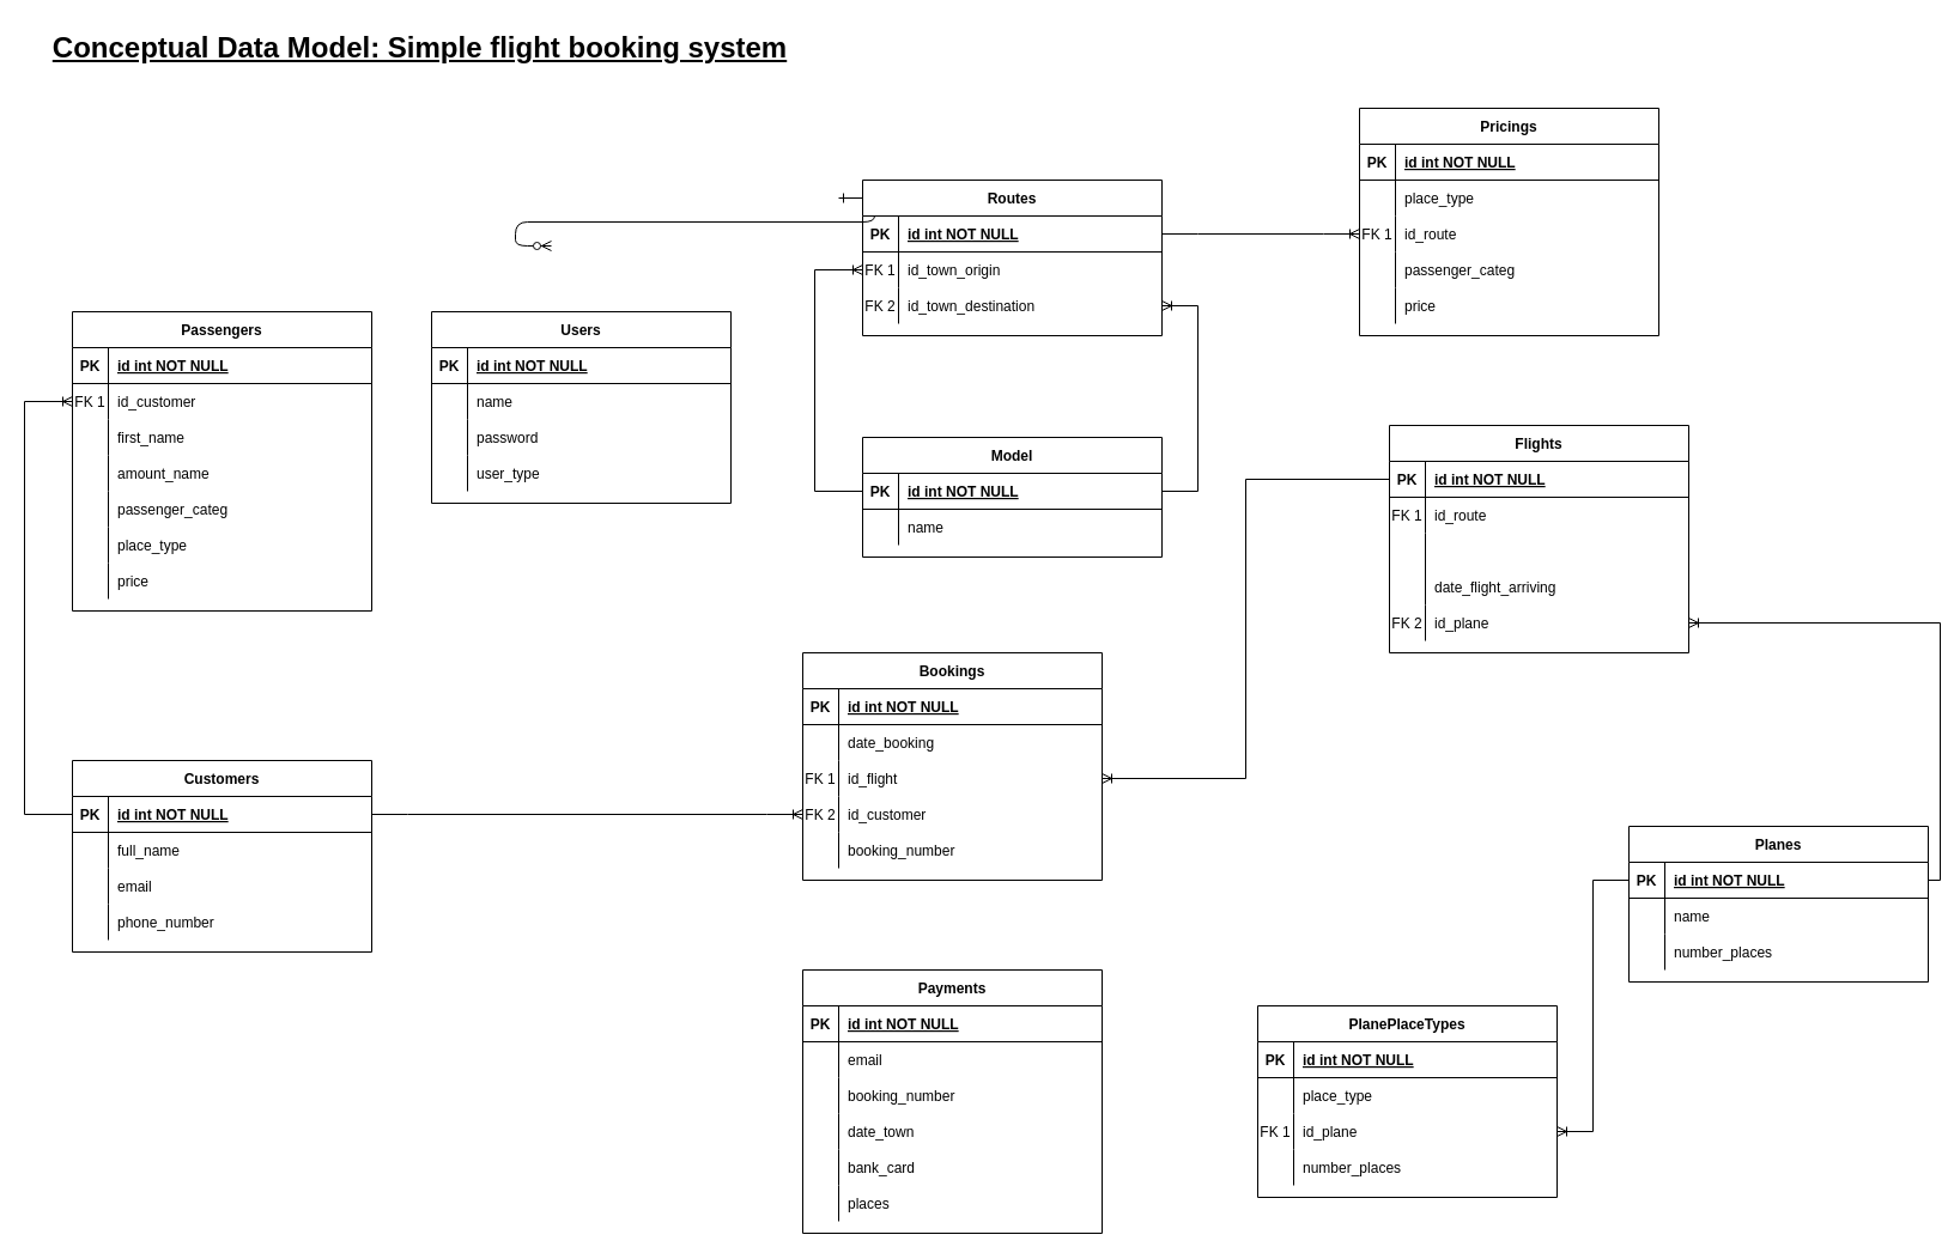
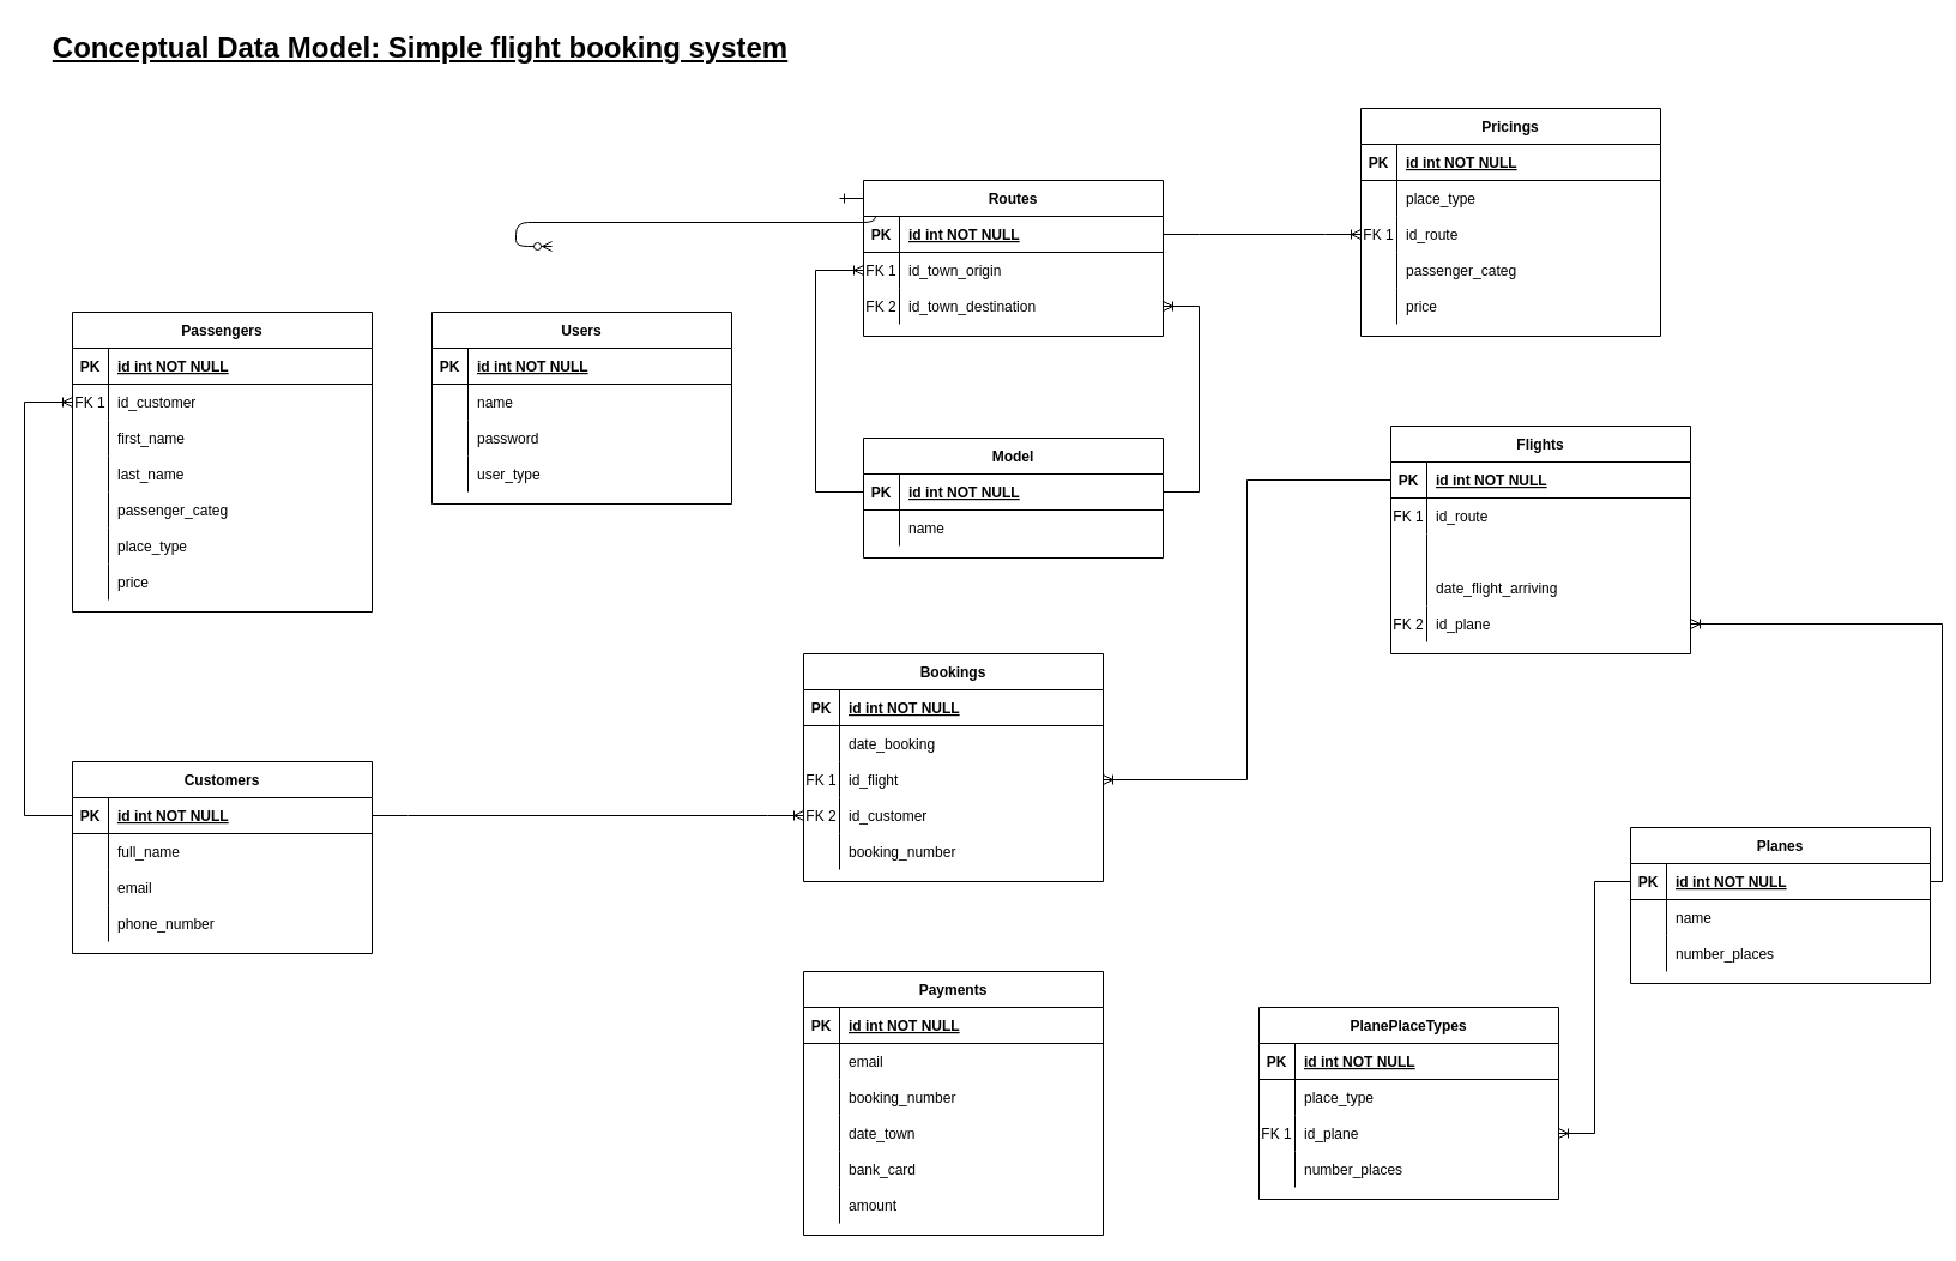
- <mxCell id="97" value="amount_name" style="shape=partialRectangle;overflow=hidden;connectable=0;fillColor=none;top=0;left=0;bottom=0;right=0;align=left;spacingLeft=6;" vertex="1" parent="95"><mxGeometry x="30" width="220" height="30" as="geometry"><mxRectangle width="220" height="30" as="alternateBounds" /></mxGeometry></mxCell>
+ <mxCell id="97" value="last_name" style="shape=partialRectangle;overflow=hidden;connectable=0;fillColor=none;top=0;left=0;bottom=0;right=0;align=left;spacingLeft=6;" vertex="1" parent="95"><mxGeometry x="30" width="220" height="30" as="geometry"><mxRectangle width="220" height="30" as="alternateBounds" /></mxGeometry></mxCell>
- <mxCell id="163" value="places" style="shape=partialRectangle;overflow=hidden;connectable=0;fillColor=none;top=0;left=0;bottom=0;right=0;align=left;spacingLeft=6;" vertex="1" parent="161"><mxGeometry x="30" width="220" height="30" as="geometry"><mxRectangle width="220" height="30" as="alternateBounds" /></mxGeometry></mxCell>
+ <mxCell id="163" value="amount" style="shape=partialRectangle;overflow=hidden;connectable=0;fillColor=none;top=0;left=0;bottom=0;right=0;align=left;spacingLeft=6;" vertex="1" parent="161"><mxGeometry x="30" width="220" height="30" as="geometry"><mxRectangle width="220" height="30" as="alternateBounds" /></mxGeometry></mxCell>
